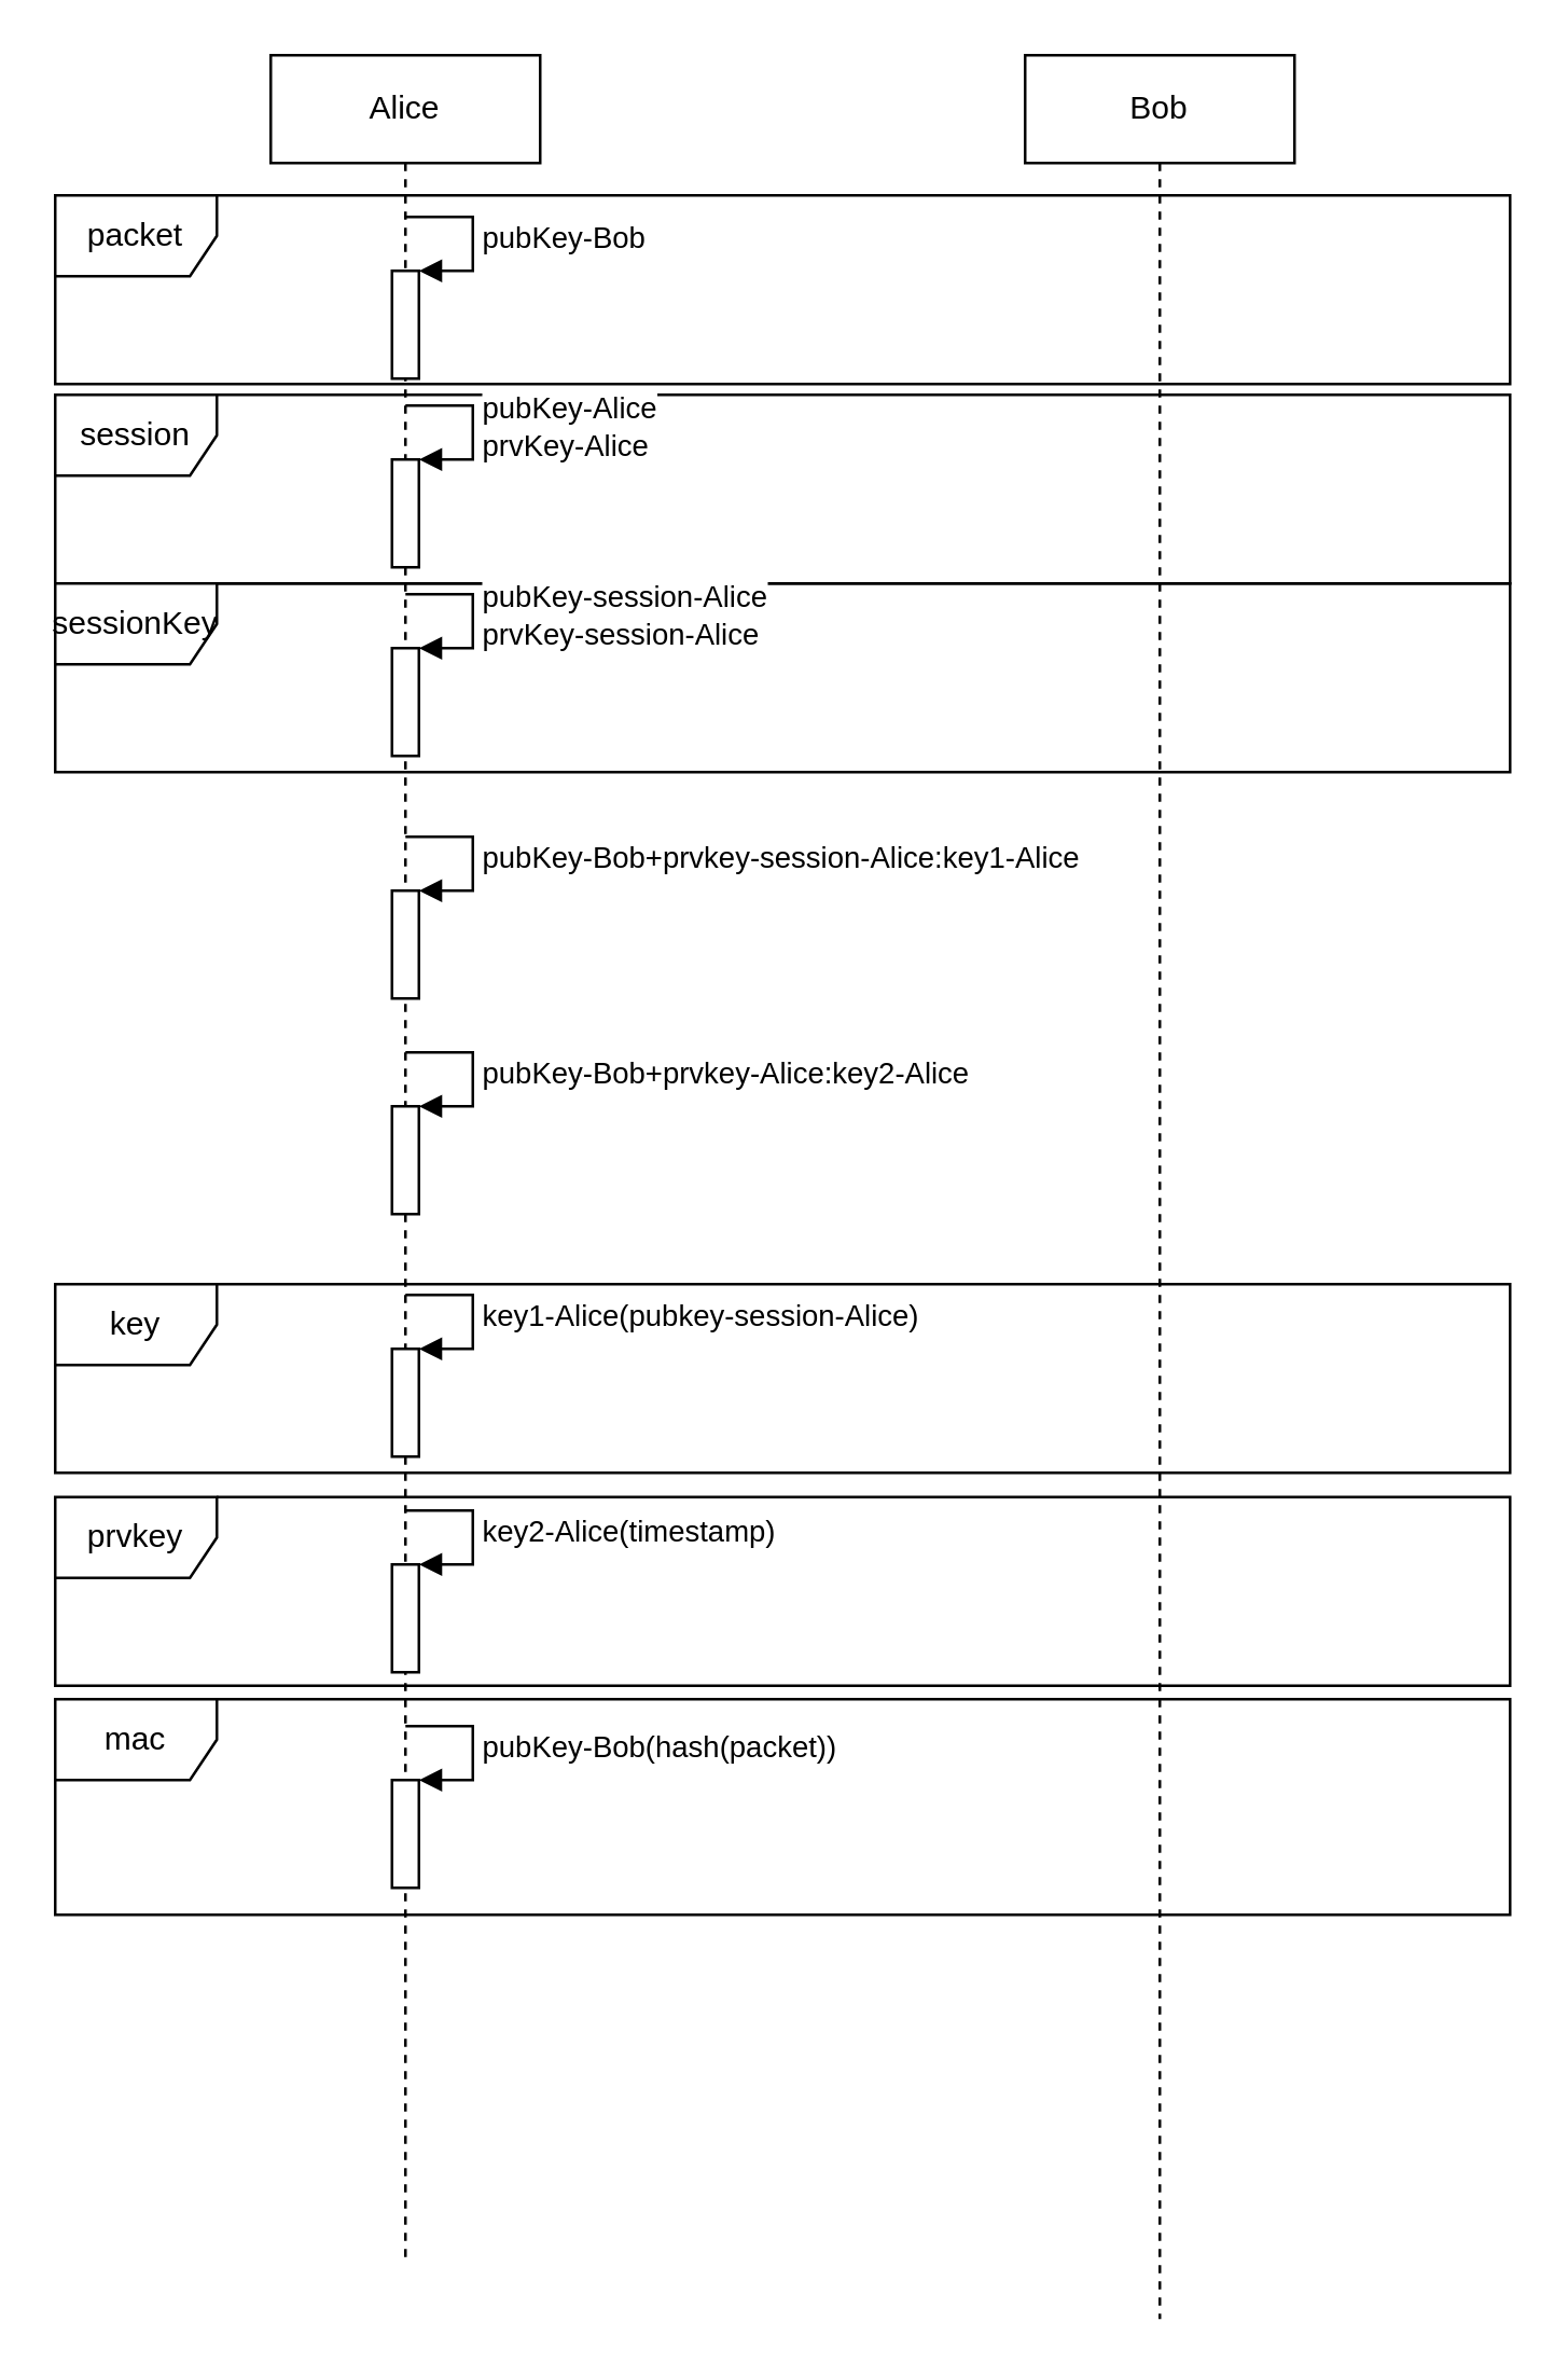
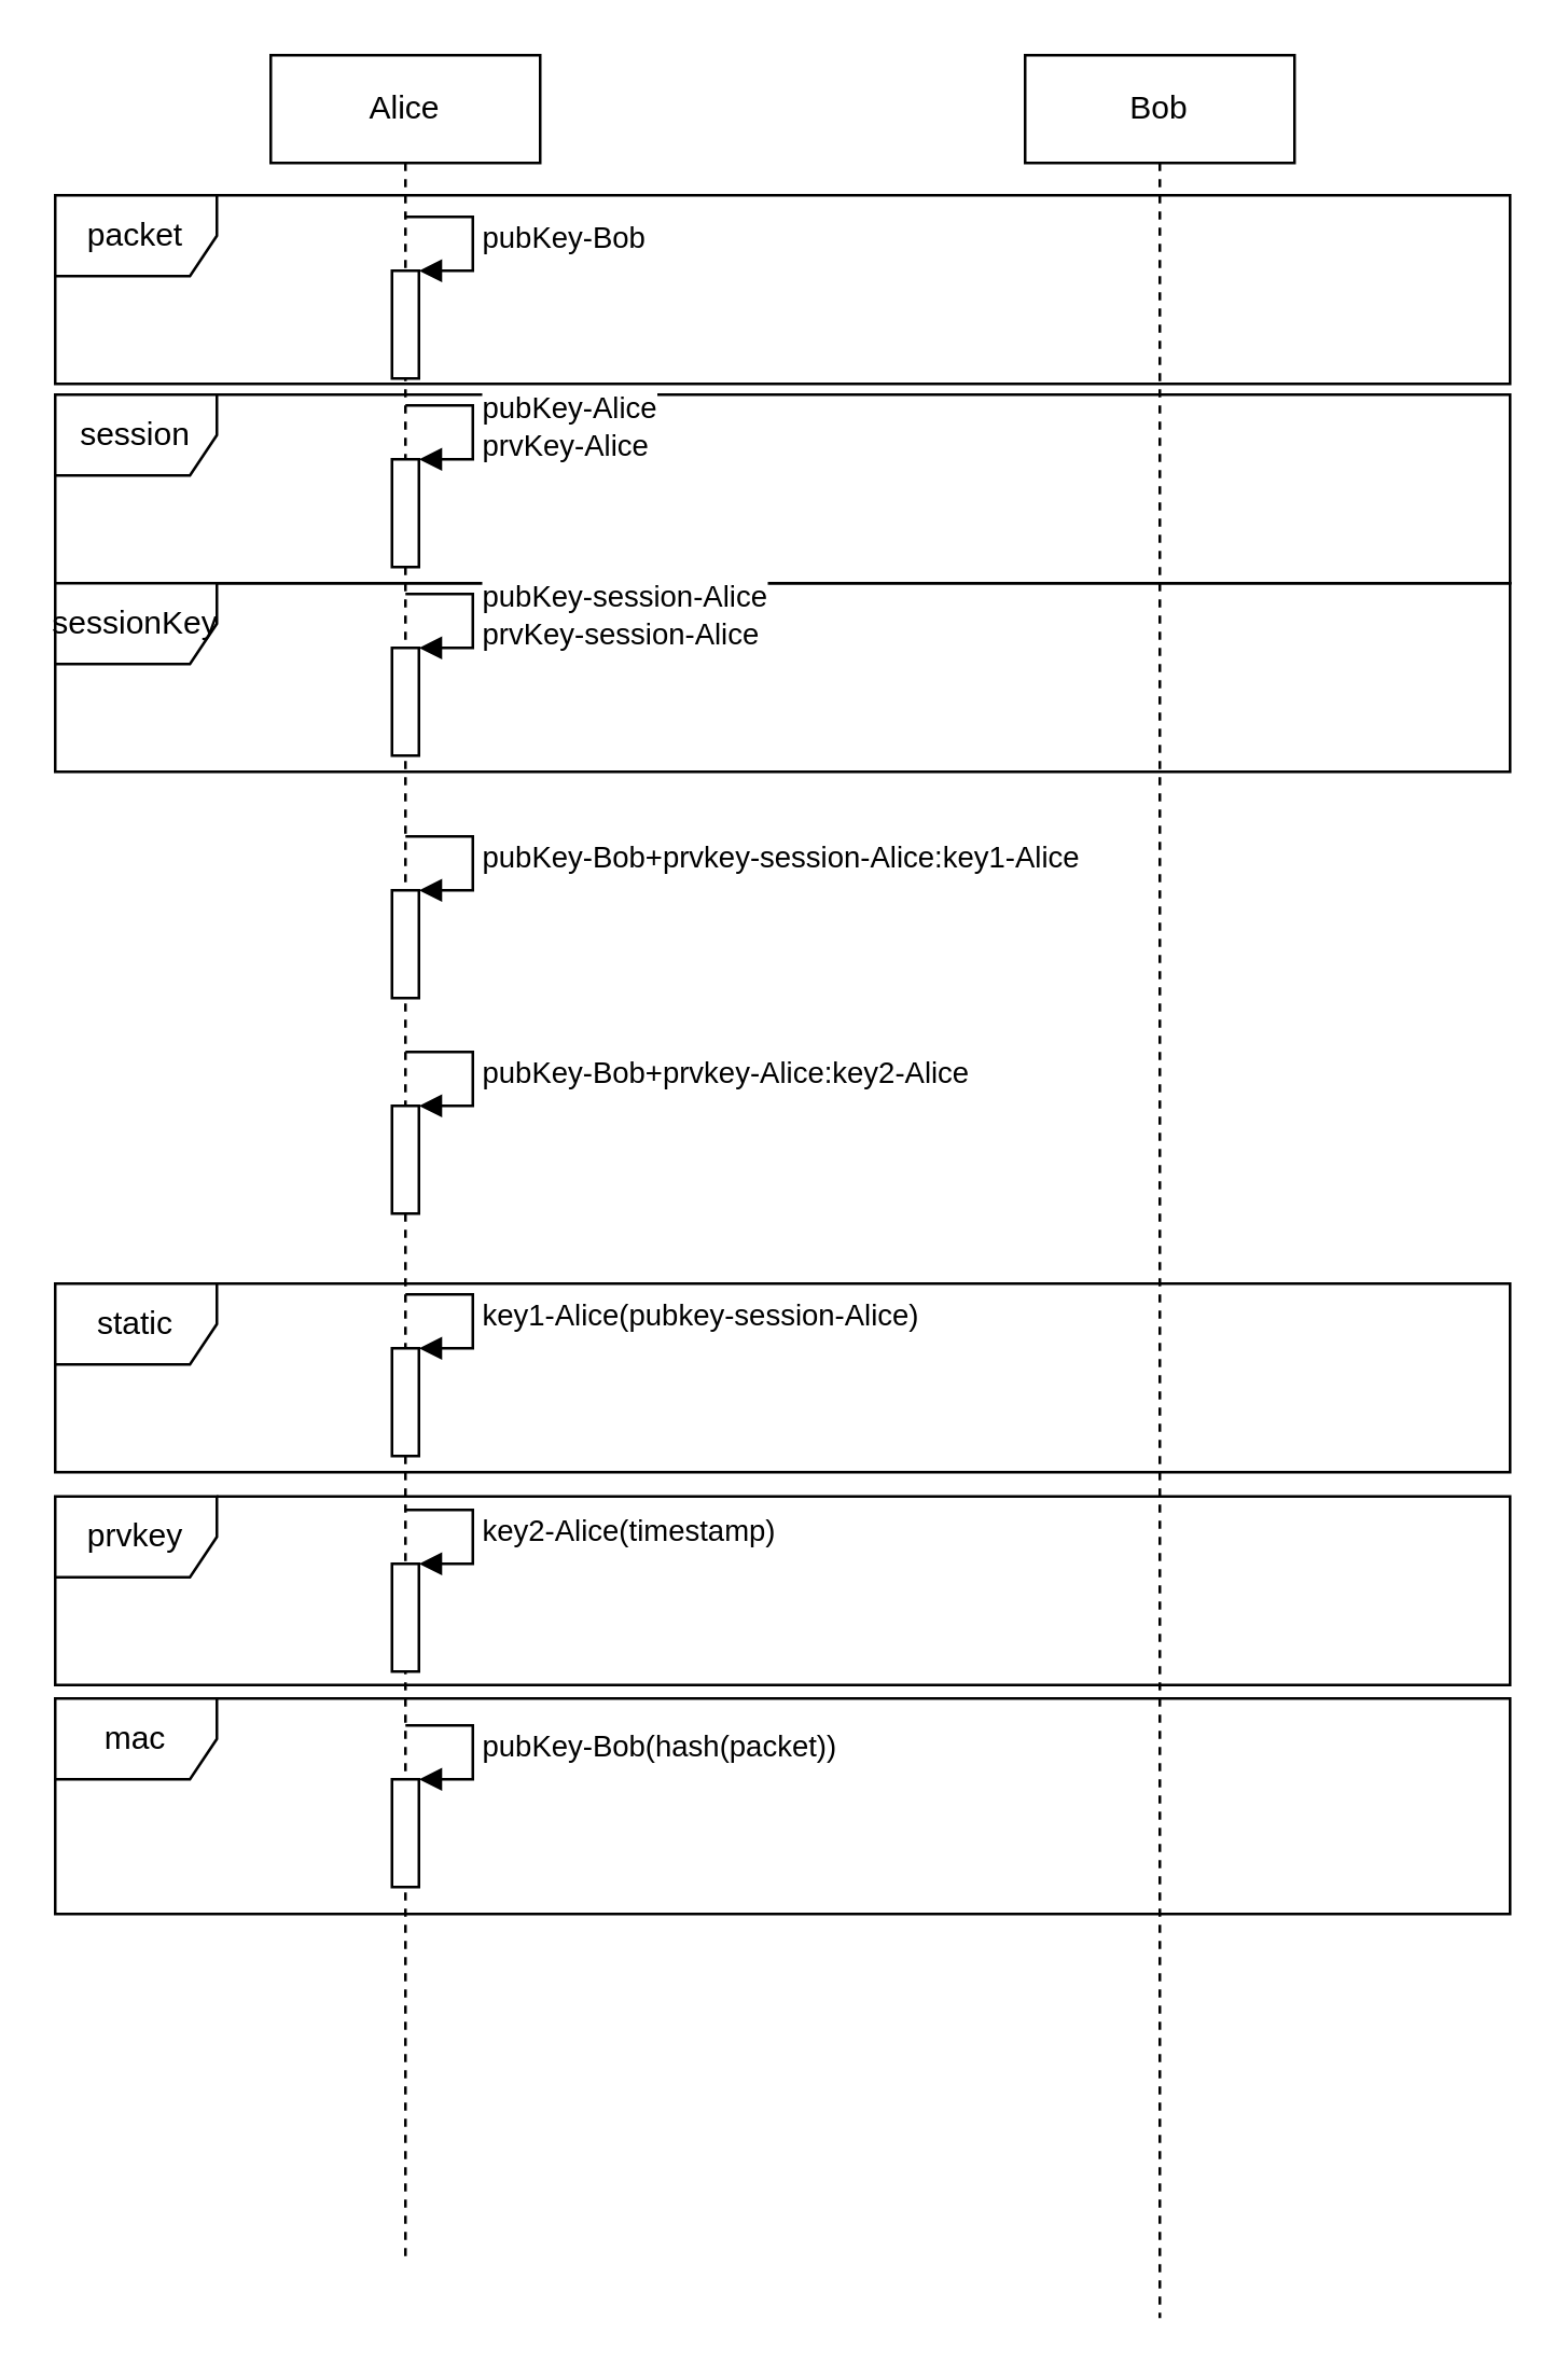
- <mxCell id="2" value="key" style="shape=umlFrame;whiteSpace=wrap;html=1;" vertex="1" parent="1"><mxGeometry x="20" y="476" width="540" height="70" as="geometry" /></mxCell>
+ <mxCell id="2" value="static" style="shape=umlFrame;whiteSpace=wrap;html=1;" vertex="1" parent="1"><mxGeometry x="20" y="476" width="540" height="70" as="geometry" /></mxCell>
